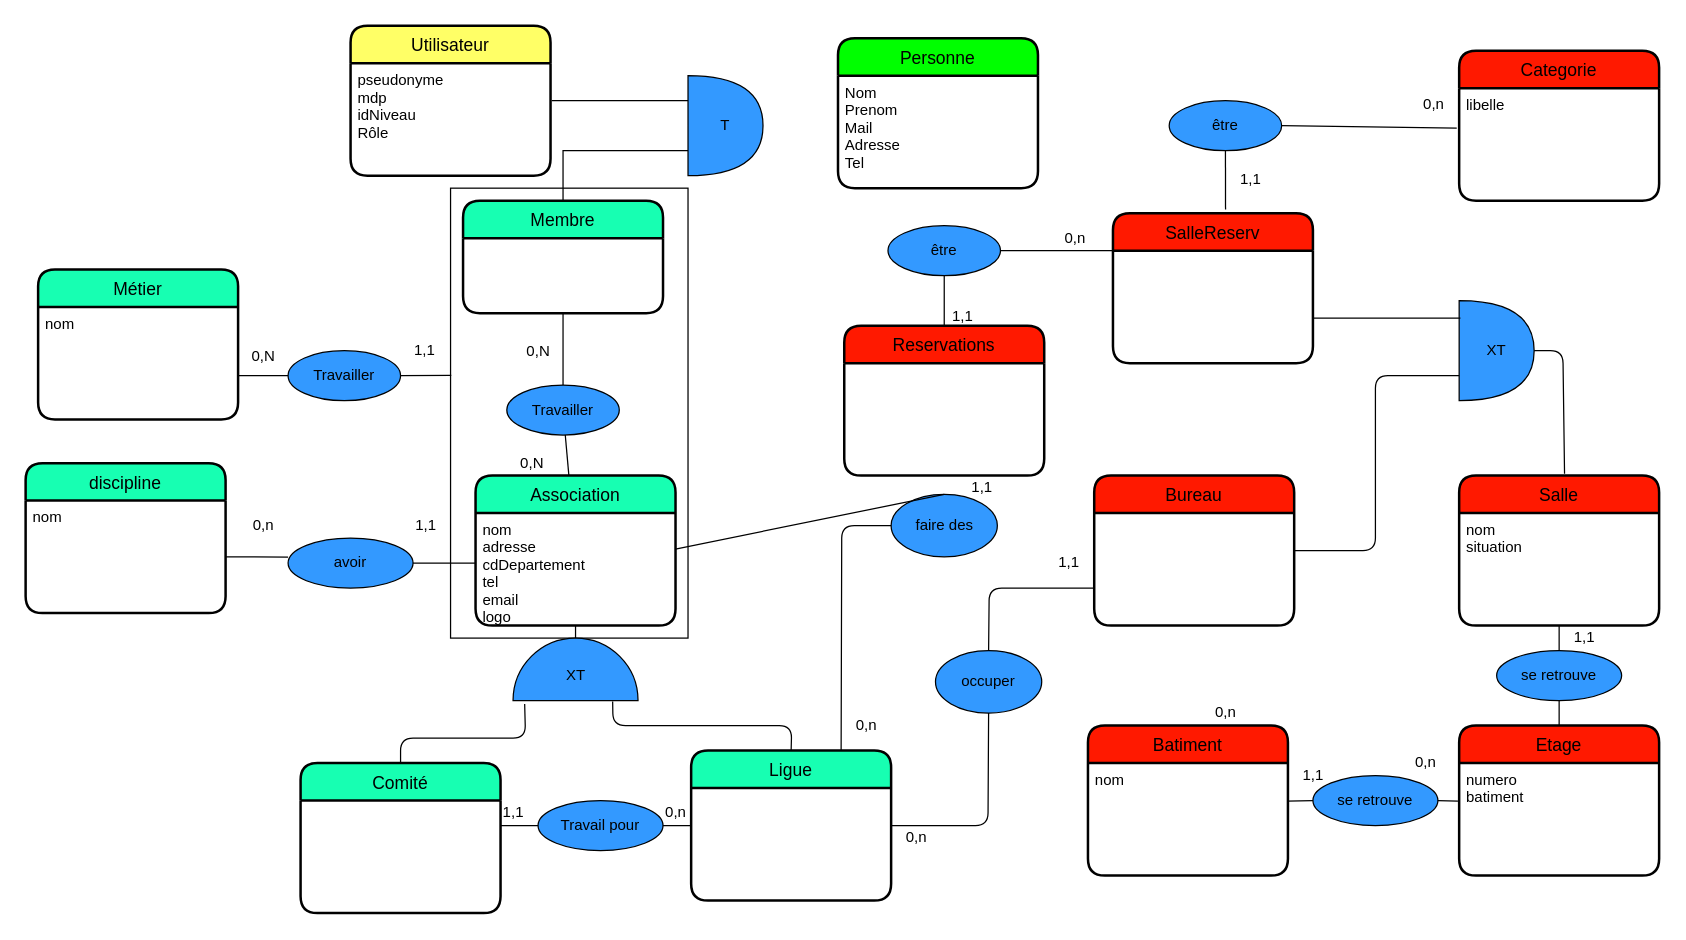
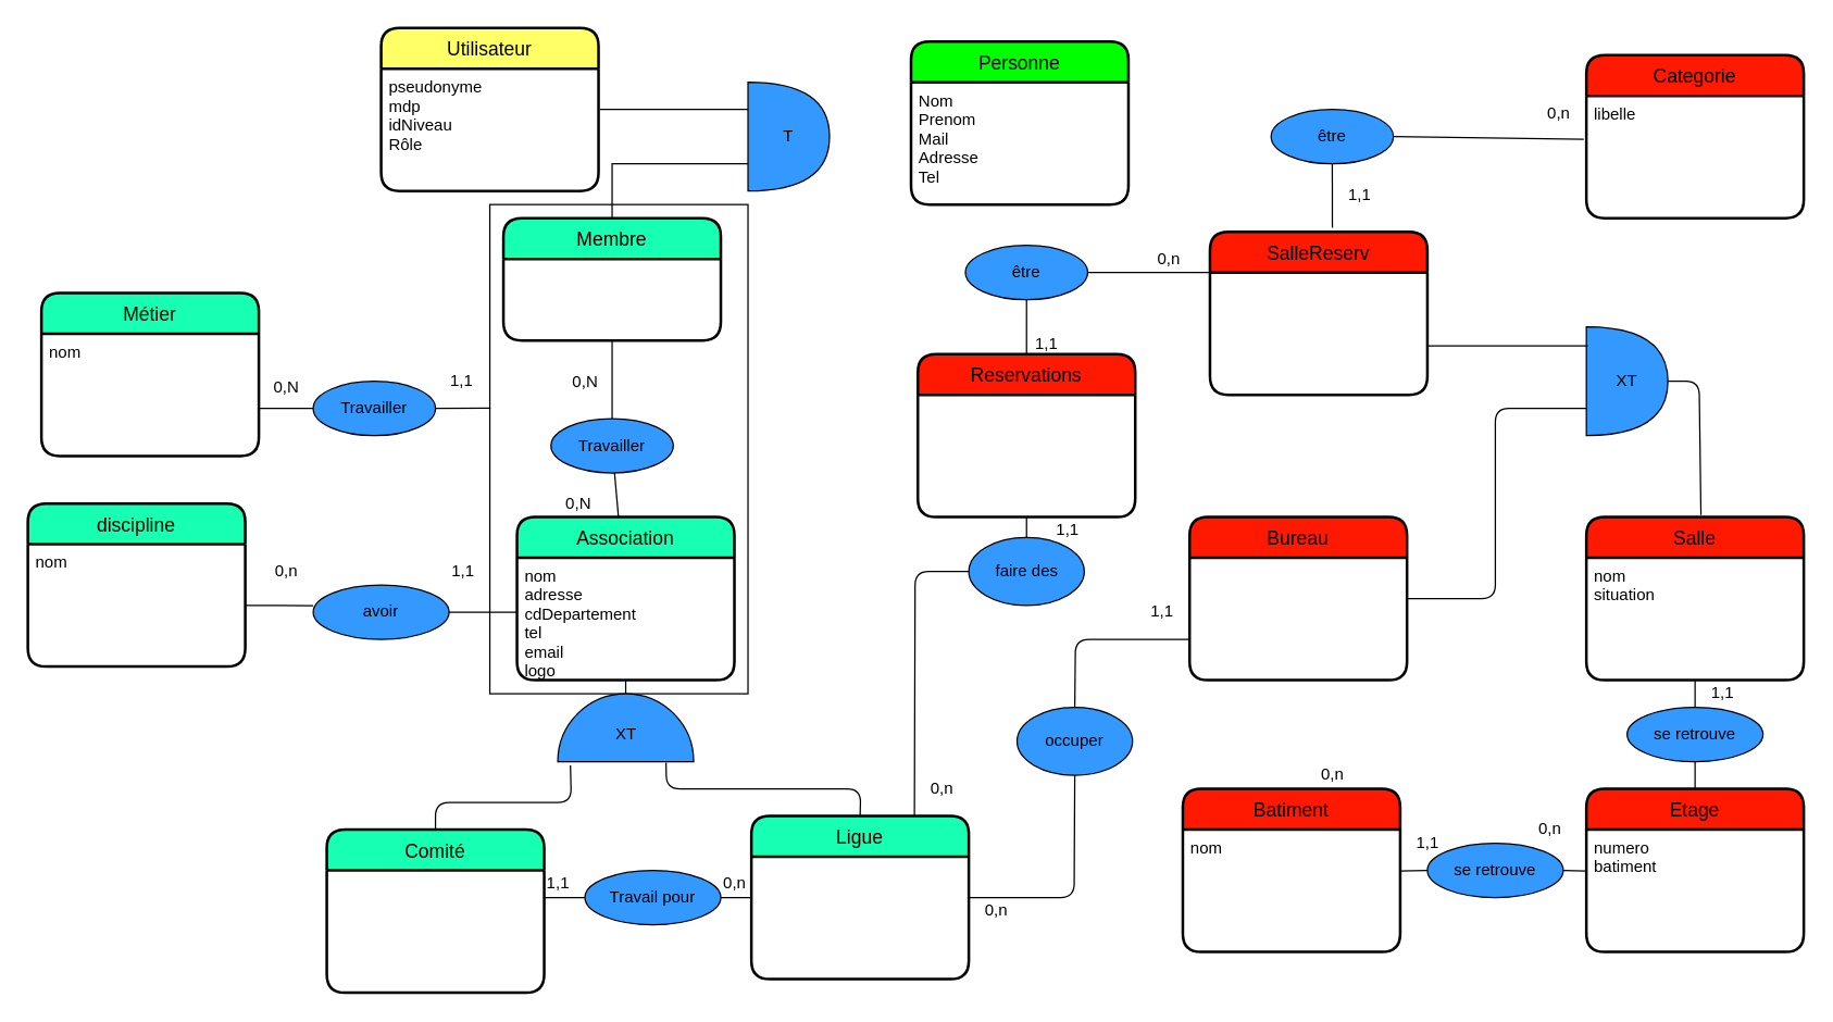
- <mxCell id="73" value="" style="endArrow=none;html=1;exitX=0.5;exitY=0;exitDx=0;exitDy=0;" parent="1" source="72" target="34" edge="1"><mxGeometry width="50" height="50" relative="1" as="geometry"><mxPoint x="890" y="480" as="sourcePoint" /><mxPoint x="940" y="430" as="targetPoint" /></mxGeometry></mxCell>
+ <mxCell id="73" value="" style="endArrow=none;html=1;entryX=0.5;entryY=1;entryDx=0;entryDy=0;exitX=0.5;exitY=0;exitDx=0;exitDy=0;" parent="1" source="72" target="66" edge="1"><mxGeometry width="50" height="50" relative="1" as="geometry"><mxPoint x="890" y="480" as="sourcePoint" /><mxPoint x="940" y="430" as="targetPoint" /></mxGeometry></mxCell>
